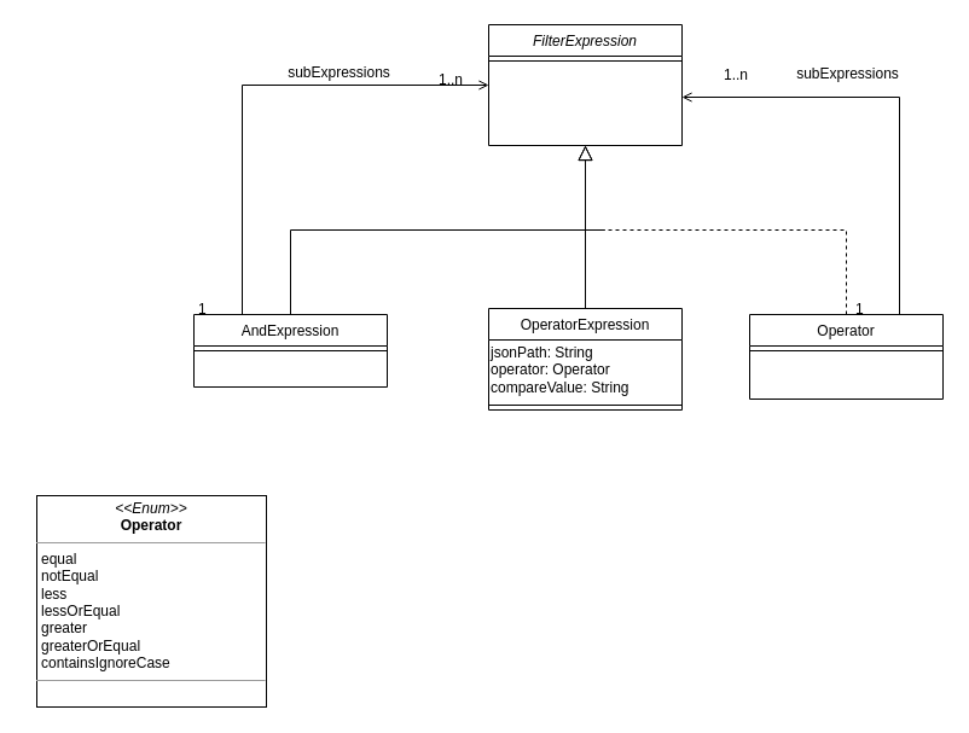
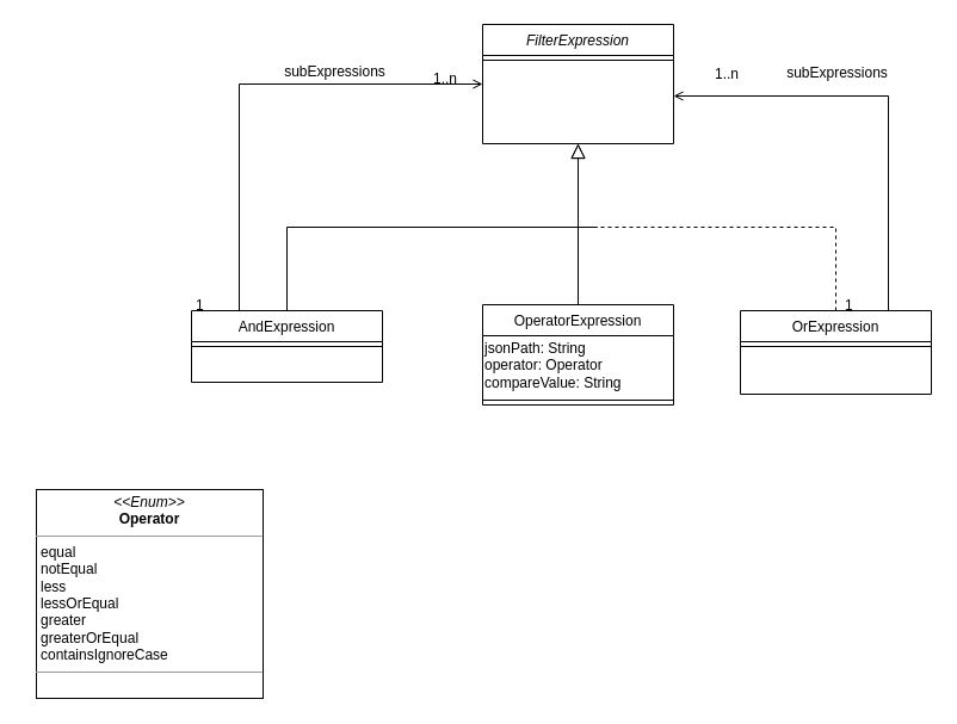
- <mxCell id="11" value="Operator" style="swimlane;fontStyle=0;align=center;verticalAlign=top;childLayout=stackLayout;horizontal=1;startSize=26;horizontalStack=0;resizeParent=1;resizeLast=0;collapsible=1;marginBottom=0;rounded=0;shadow=0;strokeWidth=1;" parent="1" vertex="1"><mxGeometry x="620" y="260" width="160" height="70" as="geometry"><mxRectangle x="340" y="380" width="170" height="26" as="alternateBounds" /></mxGeometry></mxCell>
+ <mxCell id="11" value="OrExpression" style="swimlane;fontStyle=0;align=center;verticalAlign=top;childLayout=stackLayout;horizontal=1;startSize=26;horizontalStack=0;resizeParent=1;resizeLast=0;collapsible=1;marginBottom=0;rounded=0;shadow=0;strokeWidth=1;" parent="1" vertex="1"><mxGeometry x="620" y="260" width="160" height="70" as="geometry"><mxRectangle x="340" y="380" width="170" height="26" as="alternateBounds" /></mxGeometry></mxCell>
